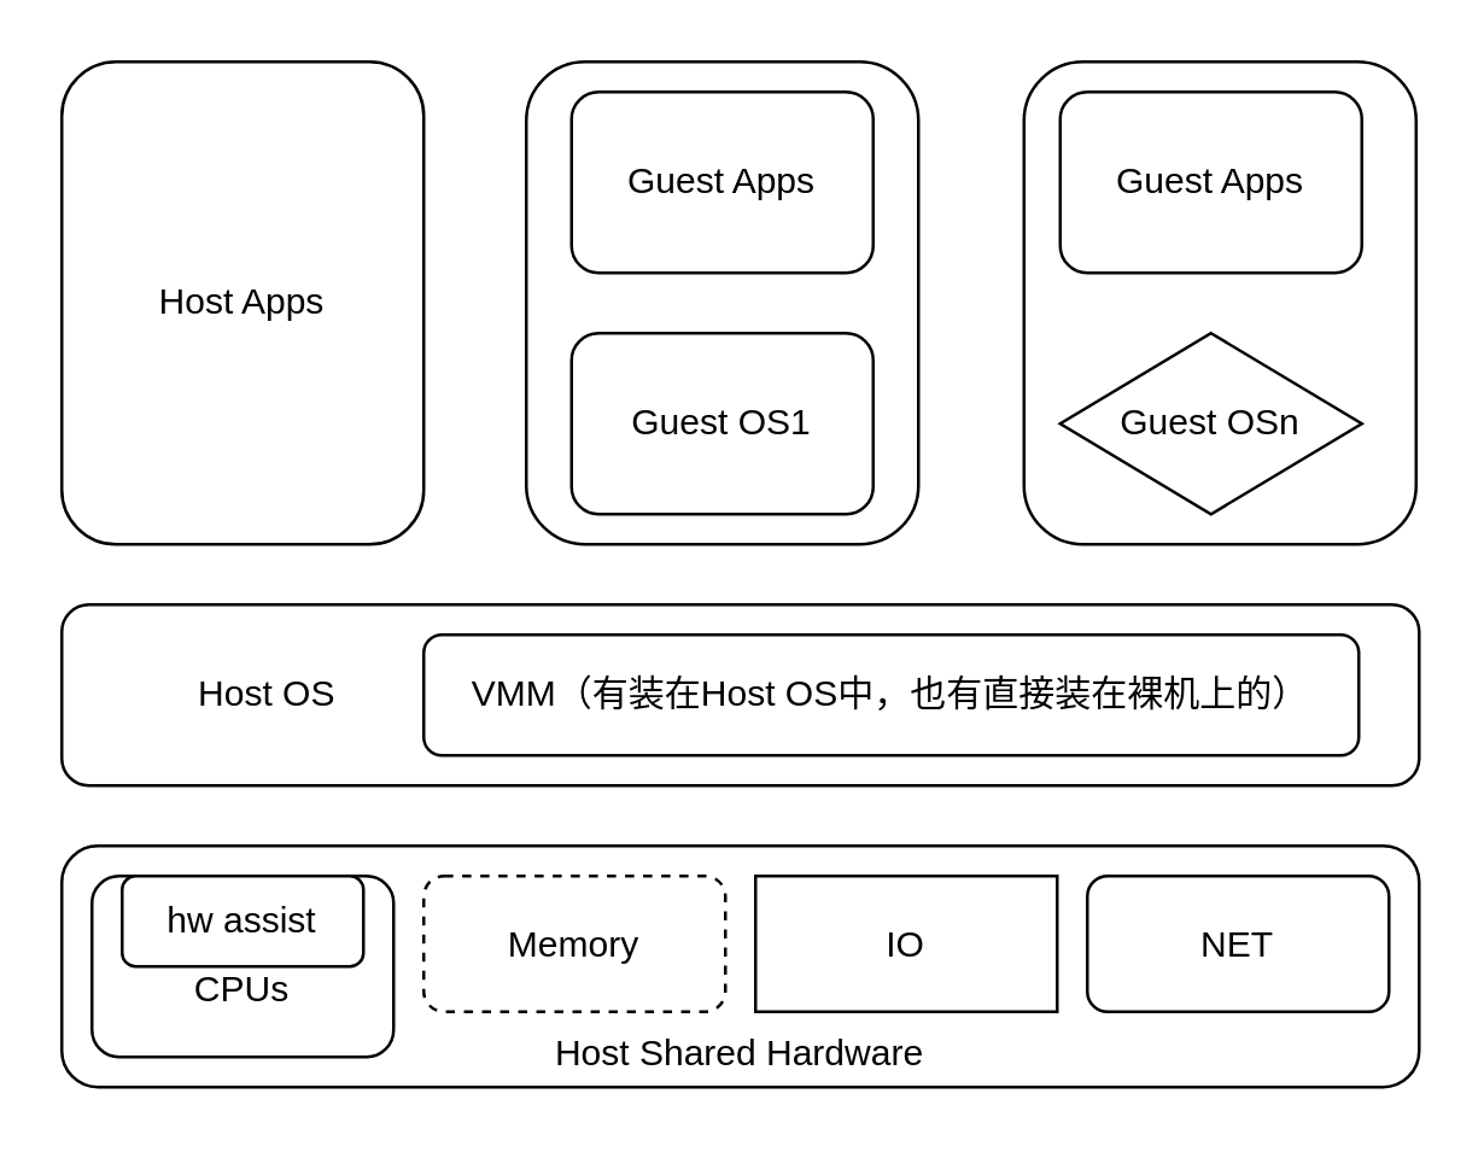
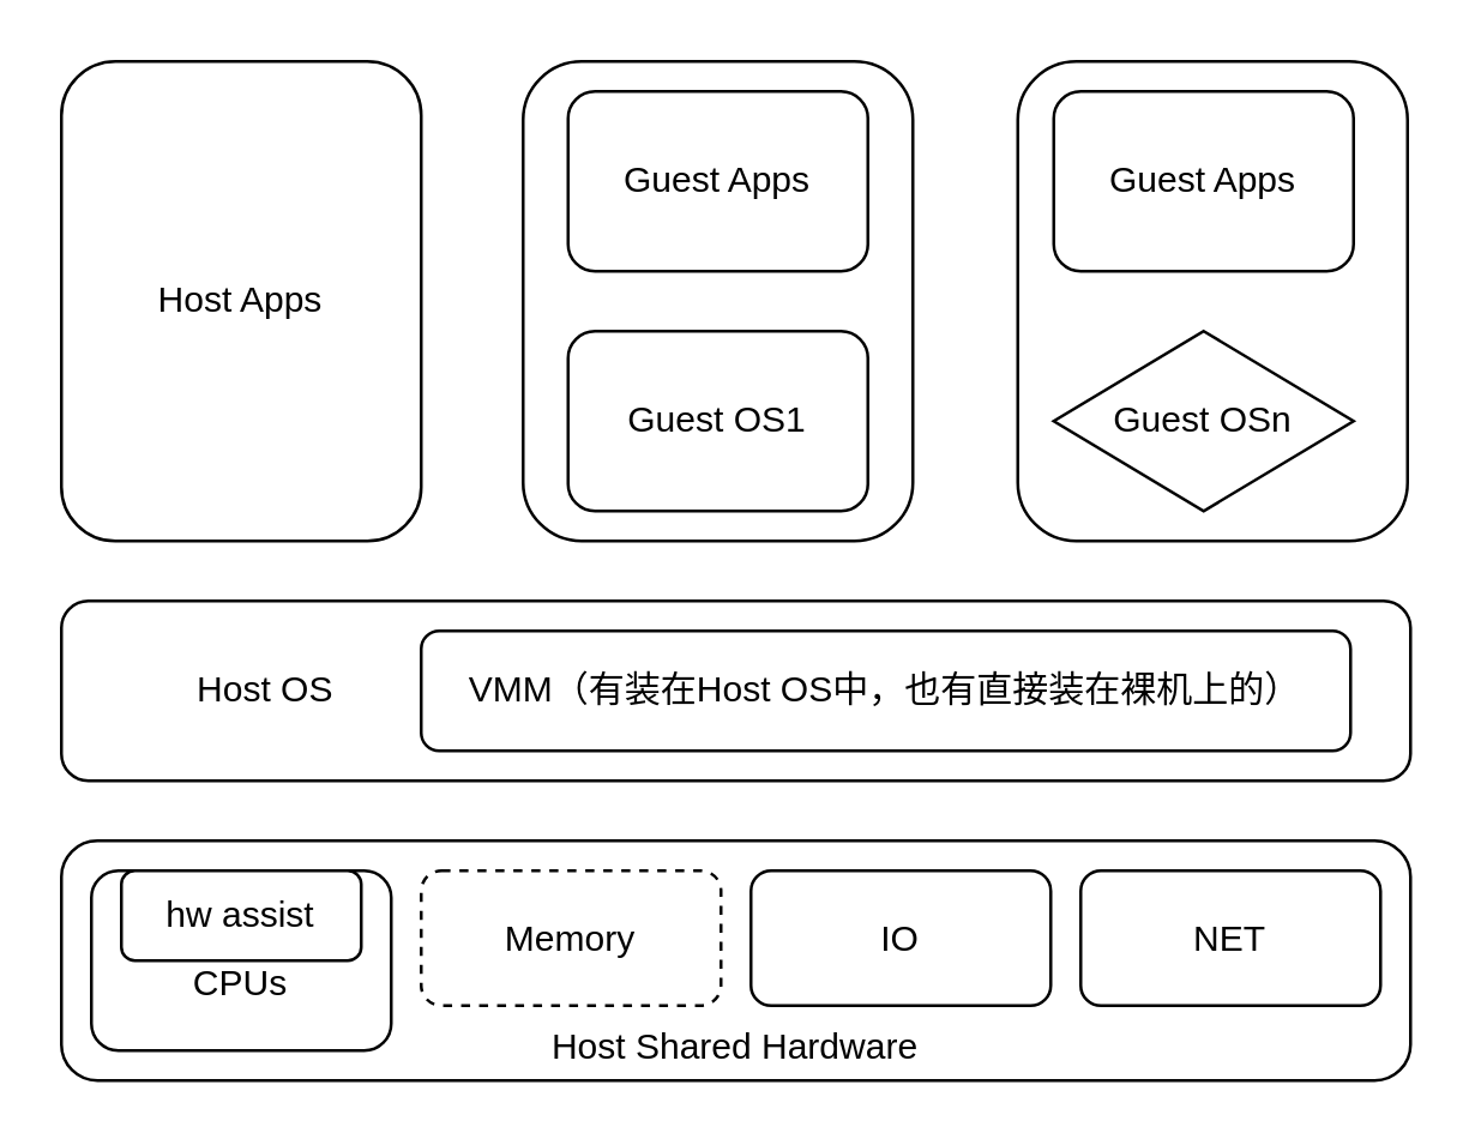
- <mxCell id="14" value="IO" style="whiteSpace=wrap;html=1;rounded=0;" vertex="1" parent="1"><mxGeometry x="250" y="290" width="100" height="45" as="geometry" /></mxCell>
+ <mxCell id="14" value="IO" style="rounded=1;whiteSpace=wrap;html=1;" vertex="1" parent="1"><mxGeometry x="250" y="290" width="100" height="45" as="geometry" /></mxCell>
